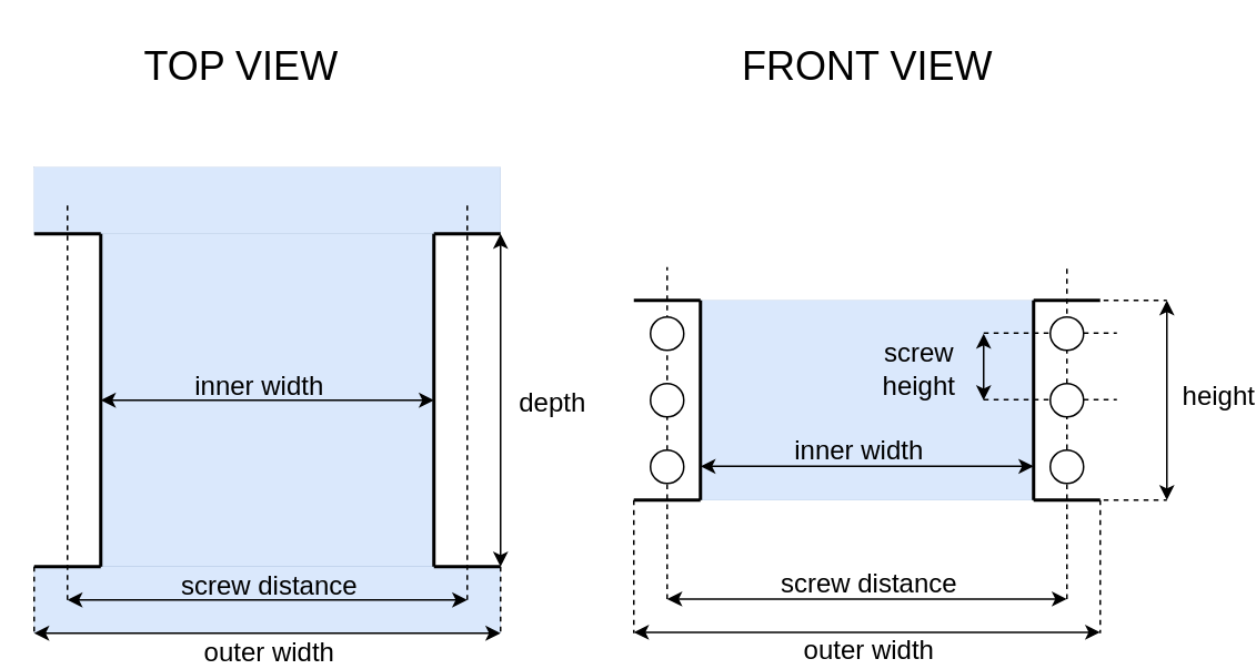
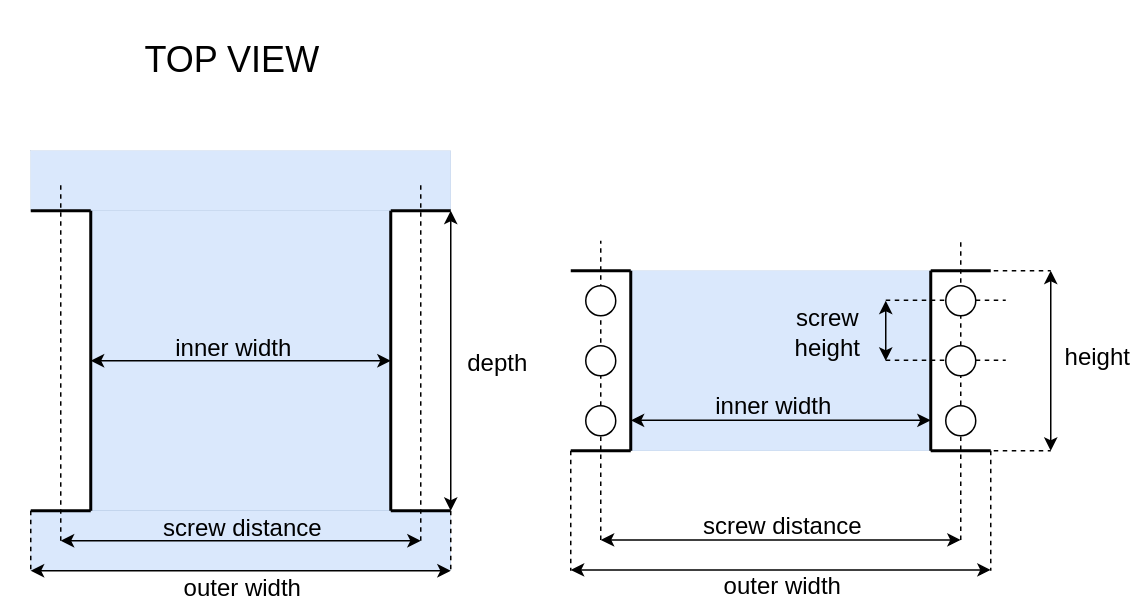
- <mxCell id="21" value="TOP VIEW" style="text;html=1;align=center;verticalAlign=middle;resizable=0;points=[];autosize=1;strokeColor=none;fillColor=none;fontSize=24;" parent="1" vertex="1"><mxGeometry x="74" y="20" width="140" height="40" as="geometry" /></mxCell>
+ <mxCell id="21" value="TOP VIEW" style="text;html=1;align=center;verticalAlign=middle;resizable=0;points=[];autosize=1;strokeColor=none;fillColor=none;fontSize=24;" parent="1" vertex="1"><mxGeometry x="84" y="20" width="140" height="40" as="geometry" /></mxCell>
- <mxCell id="22" value="FRONT VIEW" style="text;html=1;align=center;verticalAlign=middle;resizable=0;points=[];autosize=1;strokeColor=none;fillColor=none;fontSize=24;" parent="1" vertex="1"><mxGeometry x="435" y="20" width="170" height="40" as="geometry" /></mxCell>
